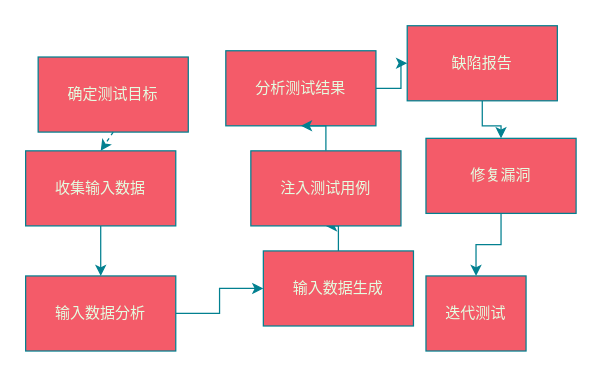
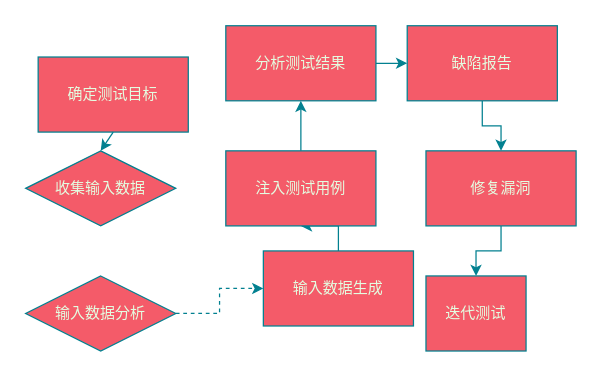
- <mxCell id="11" value="分析测试结果" style="rounded=0;whiteSpace=wrap;html=1;strokeColor=#028090;fontColor=#E4FDE1;fillColor=#F45B69;" vertex="1" parent="1"><mxGeometry x="180" y="40" width="120" height="60" as="geometry" /></mxCell>
+ <mxCell id="11" value="分析测试结果" style="rounded=0;whiteSpace=wrap;html=1;strokeColor=#028090;fontColor=#E4FDE1;fillColor=#F45B69;" vertex="1" parent="1"><mxGeometry x="180" y="20" width="120" height="60" as="geometry" /></mxCell>
- <mxCell id="18" value="" style="endArrow=classic;html=1;rounded=0;strokeColor=#028090;fontColor=#E4FDE1;fillColor=#F45B69;exitX=0.5;exitY=1;exitDx=0;exitDy=0;entryX=0.5;entryY=0;entryDx=0;entryDy=0;dashed=1;" edge="1" parent="1" source="2" target="4"><mxGeometry width="50" height="50" relative="1" as="geometry"><mxPoint x="280" y="310" as="sourcePoint" /><mxPoint x="330" y="260" as="targetPoint" /></mxGeometry></mxCell>
+ <mxCell id="18" value="" style="endArrow=classic;html=1;rounded=0;strokeColor=#028090;fontColor=#E4FDE1;fillColor=#F45B69;exitX=0.5;exitY=1;exitDx=0;exitDy=0;entryX=0.5;entryY=0;entryDx=0;entryDy=0;" edge="1" parent="1" source="2" target="4"><mxGeometry width="50" height="50" relative="1" as="geometry"><mxPoint x="280" y="310" as="sourcePoint" /><mxPoint x="330" y="260" as="targetPoint" /></mxGeometry></mxCell>
- <mxCell id="7" value="修复漏洞" style="rounded=0;whiteSpace=wrap;html=1;strokeColor=#028090;fontColor=#E4FDE1;fillColor=#F45B69;" vertex="1" parent="1"><mxGeometry x="340" y="110" width="120" height="60" as="geometry" /></mxCell>
+ <mxCell id="7" value="修复漏洞" style="rounded=0;whiteSpace=wrap;html=1;strokeColor=#028090;fontColor=#E4FDE1;fillColor=#F45B69;" vertex="1" parent="1"><mxGeometry x="340" y="120" width="120" height="60" as="geometry" /></mxCell>
- <mxCell id="4" value="收集输入数据" style="rounded=0;whiteSpace=wrap;html=1;strokeColor=#028090;fontColor=#E4FDE1;fillColor=#F45B69;" vertex="1" parent="1"><mxGeometry x="20" y="120" width="120" height="60" as="geometry" /></mxCell>
+ <mxCell id="4" value="收集输入数据" style="rhombus;whiteSpace=wrap;html=1;strokeColor=#028090;fontColor=#E4FDE1;fillColor=#F45B69;" vertex="1" parent="1"><mxGeometry x="20" y="120" width="120" height="60" as="geometry" /></mxCell>
- <mxCell id="15" value="注入测试用例" style="rounded=0;whiteSpace=wrap;html=1;strokeColor=#028090;fontColor=#E4FDE1;fillColor=#F45B69;" vertex="1" parent="1"><mxGeometry x="200" y="120" width="120" height="60" as="geometry" /></mxCell>
+ <mxCell id="15" value="注入测试用例" style="rounded=0;whiteSpace=wrap;html=1;strokeColor=#028090;fontColor=#E4FDE1;fillColor=#F45B69;" vertex="1" parent="1"><mxGeometry x="180" y="120" width="120" height="60" as="geometry" /></mxCell>
- <mxCell id="3" value="" style="edgeStyle=orthogonalEdgeStyle;rounded=0;orthogonalLoop=1;jettySize=auto;html=1;strokeColor=#028090;fontColor=#E4FDE1;fillColor=#F45B69;" edge="1" parent="1" source="4" target="9"><mxGeometry relative="1" as="geometry" /></mxCell>
- <mxCell id="8" value="" style="edgeStyle=orthogonalEdgeStyle;rounded=0;orthogonalLoop=1;jettySize=auto;html=1;strokeColor=#028090;fontColor=#E4FDE1;fillColor=#F45B69;" edge="1" parent="1" source="9" target="13"><mxGeometry relative="1" as="geometry" /></mxCell>
+ <mxCell id="8" value="" style="edgeStyle=orthogonalEdgeStyle;rounded=0;orthogonalLoop=1;jettySize=auto;html=1;strokeColor=#028090;fontColor=#E4FDE1;fillColor=#F45B69;dashed=1;" edge="1" parent="1" source="9" target="13"><mxGeometry relative="1" as="geometry" /></mxCell>
- <mxCell id="9" value="输入数据分析" style="rounded=0;whiteSpace=wrap;html=1;strokeColor=#028090;fontColor=#E4FDE1;fillColor=#F45B69;" vertex="1" parent="1"><mxGeometry x="20" y="220" width="120" height="60" as="geometry" /></mxCell>
+ <mxCell id="9" value="输入数据分析" style="rhombus;whiteSpace=wrap;html=1;strokeColor=#028090;fontColor=#E4FDE1;fillColor=#F45B69;" vertex="1" parent="1"><mxGeometry x="20" y="220" width="120" height="60" as="geometry" /></mxCell>
